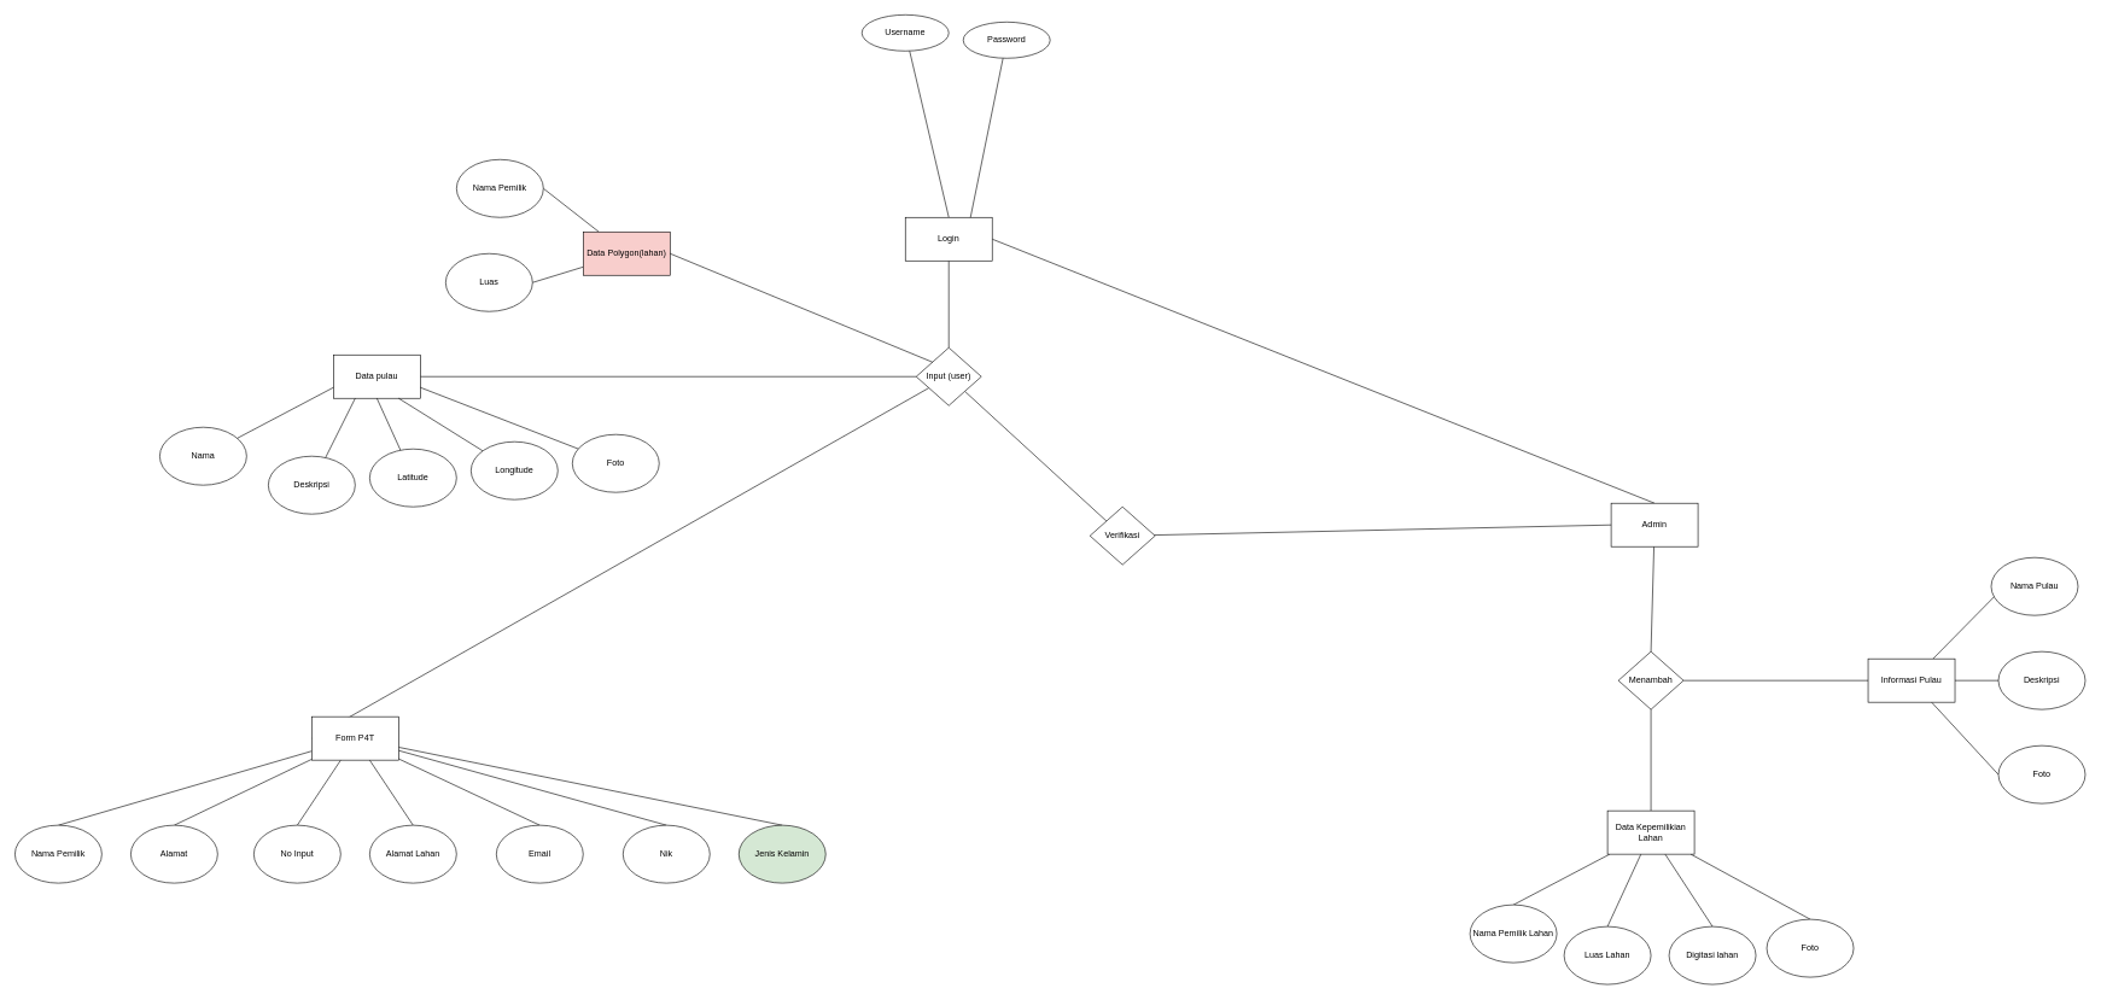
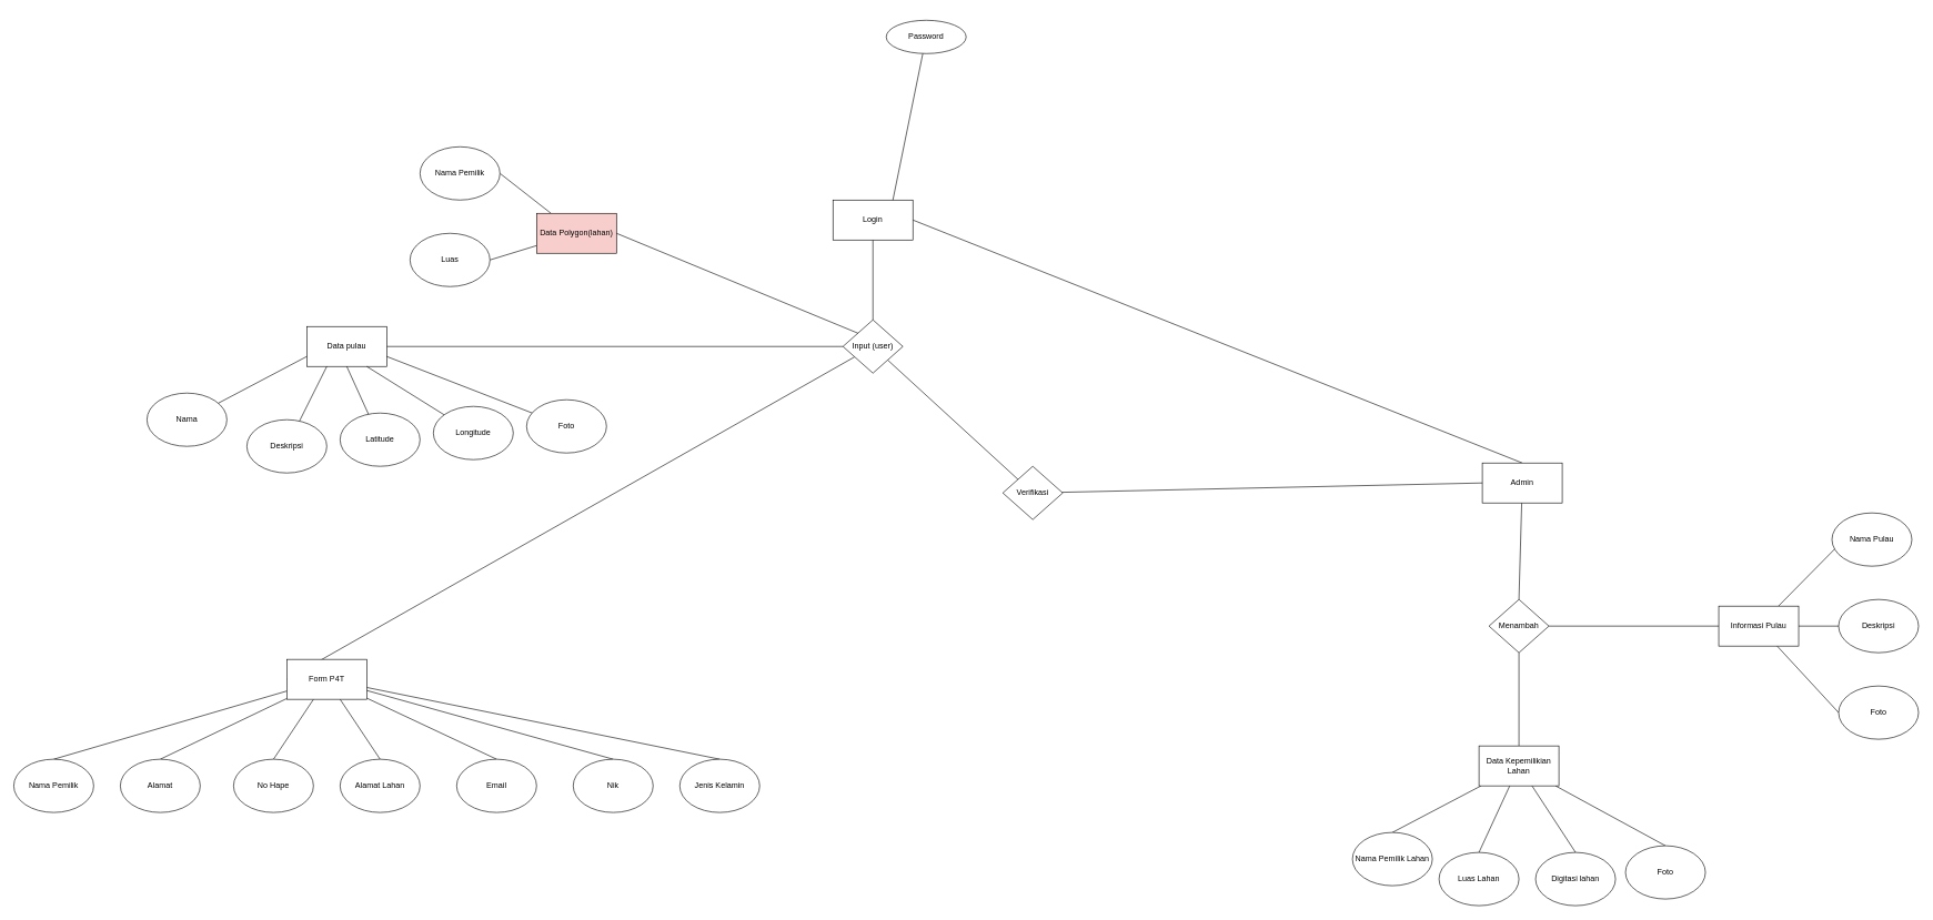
- <mxCell id="6" value="Username" style="ellipse;whiteSpace=wrap;html=1;" vertex="1" parent="1"><mxGeometry x="1190" y="20" width="120" height="50" as="geometry" /></mxCell>
- <mxCell id="2" style="rounded=0;orthogonalLoop=1;jettySize=auto;html=1;exitX=0.5;exitY=0;exitDx=0;exitDy=0;endArrow=none;endFill=0;" edge="1" parent="1" source="5" target="6"><mxGeometry relative="1" as="geometry" /></mxCell>
- <mxCell id="38" value="No Input" style="ellipse;whiteSpace=wrap;html=1;" vertex="1" parent="1"><mxGeometry x="350" y="1140" width="120" height="80" as="geometry" /></mxCell>
+ <mxCell id="38" value="No Hape" style="ellipse;whiteSpace=wrap;html=1;" vertex="1" parent="1"><mxGeometry x="350" y="1140" width="120" height="80" as="geometry" /></mxCell>
- <mxCell id="42" value="Jenis Kelamin" style="ellipse;whiteSpace=wrap;html=1;fillColor=#d5e8d4;" vertex="1" parent="1"><mxGeometry x="1020" y="1140" width="120" height="80" as="geometry" /></mxCell>
+ <mxCell id="42" value="Jenis Kelamin" style="ellipse;whiteSpace=wrap;html=1;" vertex="1" parent="1"><mxGeometry x="1020" y="1140" width="120" height="80" as="geometry" /></mxCell>
